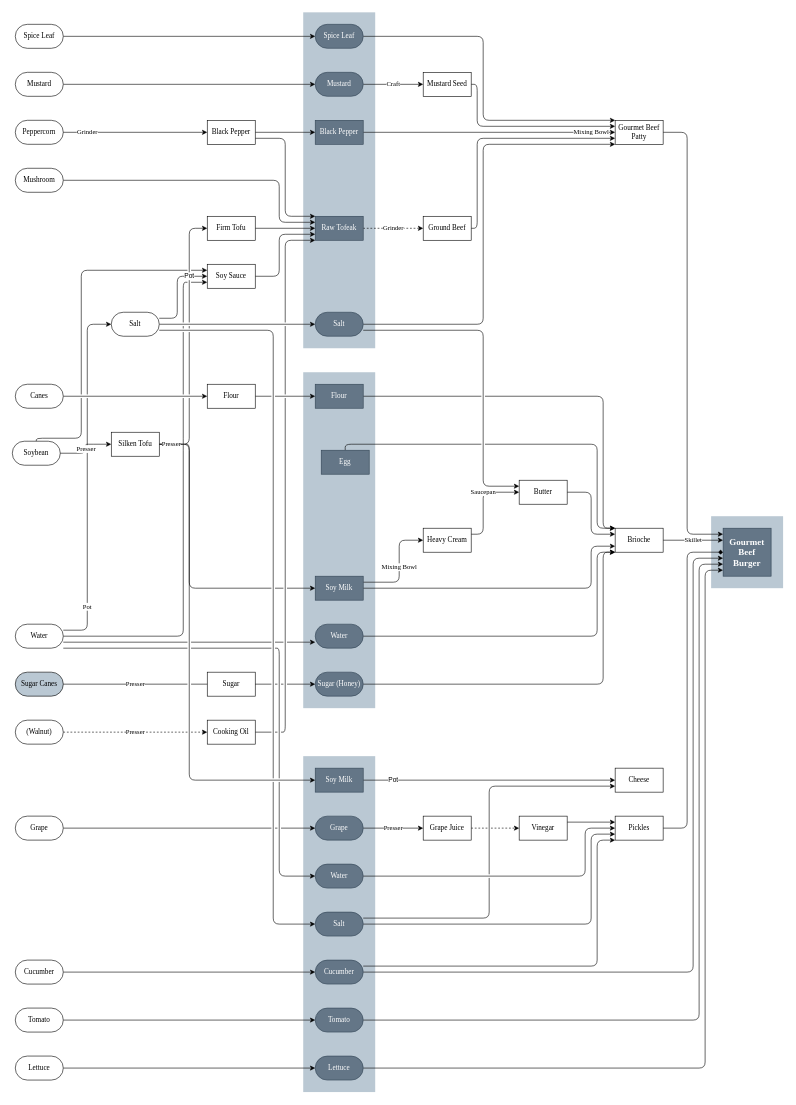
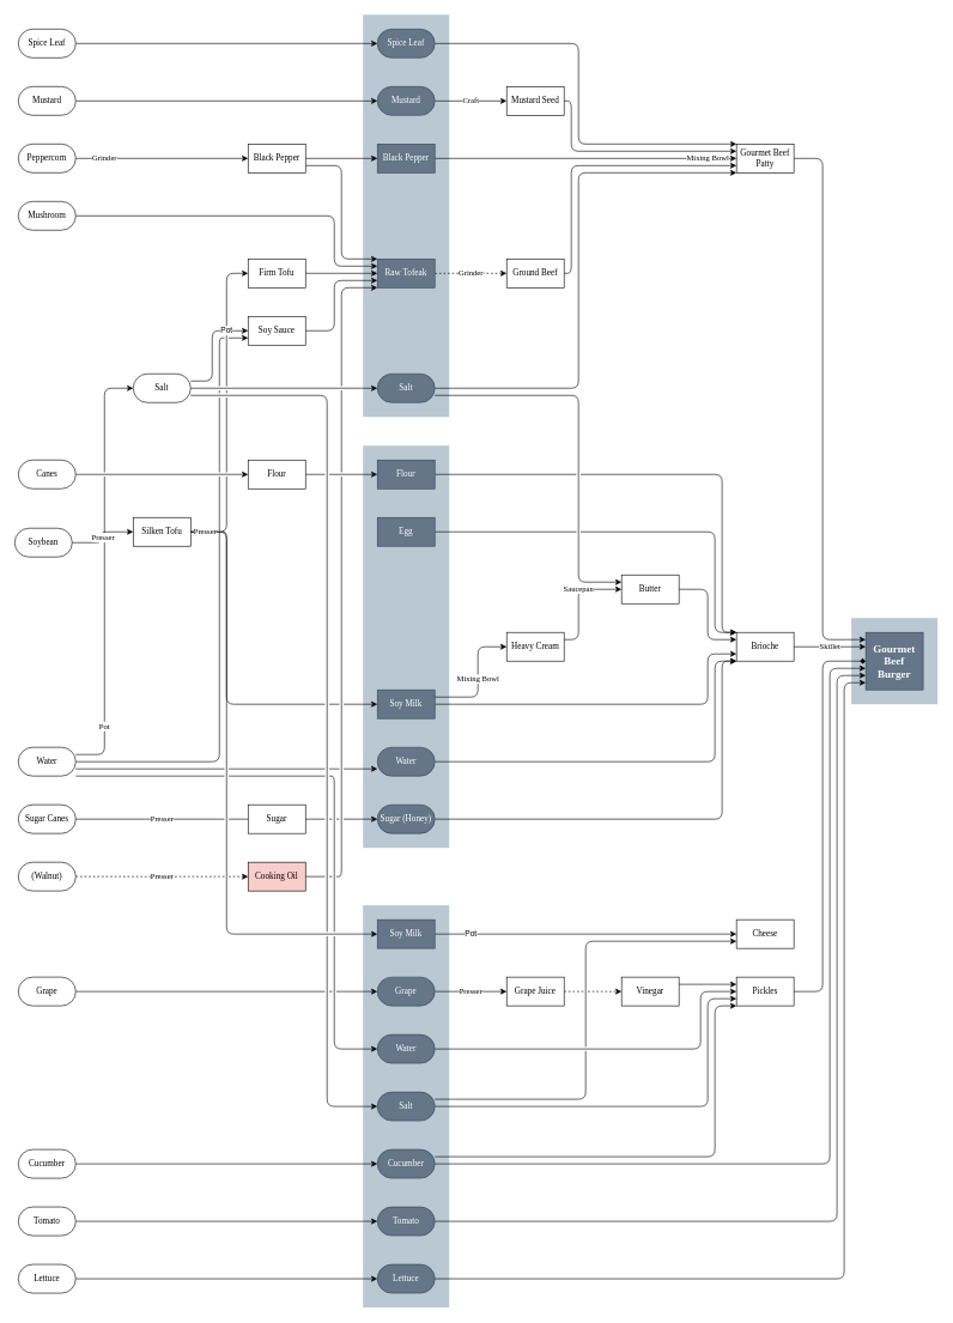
- <mxCell id="65" style="edgeStyle=orthogonalEdgeStyle;orthogonalLoop=1;jettySize=auto;html=1;jumpStyle=gap;rounded=1;" edge="1" parent="1" source="66" target="95"><mxGeometry relative="1" as="geometry"><Array as="points"><mxPoint x="135" y="730" /><mxPoint x="135" y="450" /></Array></mxGeometry></mxCell>
- <mxCell id="21" value="Egg" style="rounded=0;whiteSpace=wrap;html=1;fillColor=#647687;strokeColor=#314354;fontColor=#ffffff;fontFamily=century gothic;" vertex="1" parent="1"><mxGeometry x="535" y="750" width="80" height="40" as="geometry" /></mxCell>
+ <mxCell id="21" value="Egg" style="rounded=0;whiteSpace=wrap;html=1;fillColor=#647687;strokeColor=#314354;fontColor=#ffffff;fontFamily=century gothic;" vertex="1" parent="1"><mxGeometry x="525" y="720" width="80" height="40" as="geometry" /></mxCell>
- <mxCell id="73" value="Sugar Canes" style="rounded=1;whiteSpace=wrap;html=1;arcSize=50;fontFamily=century gothic;fillColor=#bac8d3;" vertex="1" parent="1"><mxGeometry x="25" y="1120" width="80" height="40" as="geometry" /></mxCell>
+ <mxCell id="73" value="Sugar Canes" style="rounded=1;whiteSpace=wrap;html=1;arcSize=50;fontFamily=century gothic;" vertex="1" parent="1"><mxGeometry x="25" y="1120" width="80" height="40" as="geometry" /></mxCell>
- <mxCell id="81" value="Cooking Oil" style="rounded=0;whiteSpace=wrap;html=1;fontFamily=century gothic;" vertex="1" parent="1"><mxGeometry x="345" y="1200" width="80" height="40" as="geometry" /></mxCell>
+ <mxCell id="81" value="Cooking Oil" style="rounded=0;whiteSpace=wrap;html=1;fontFamily=century gothic;fillColor=#f8cecc;" vertex="1" parent="1"><mxGeometry x="345" y="1200" width="80" height="40" as="geometry" /></mxCell>
